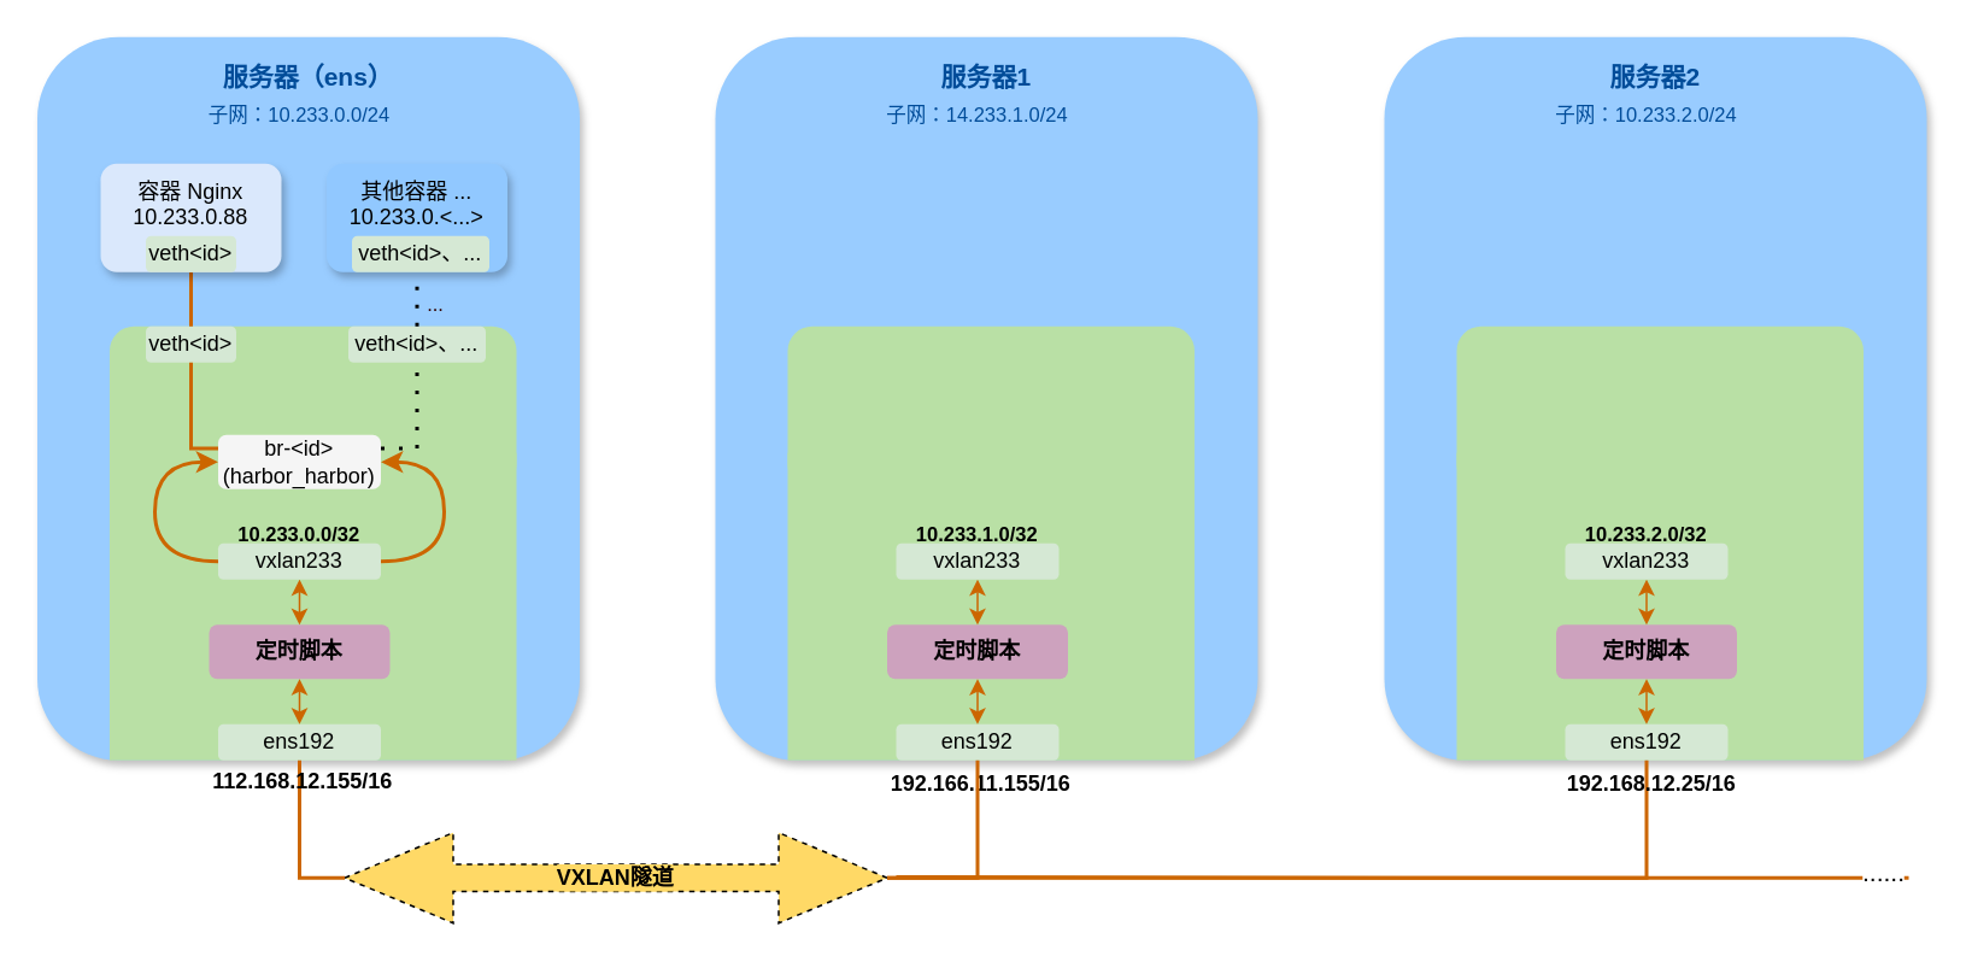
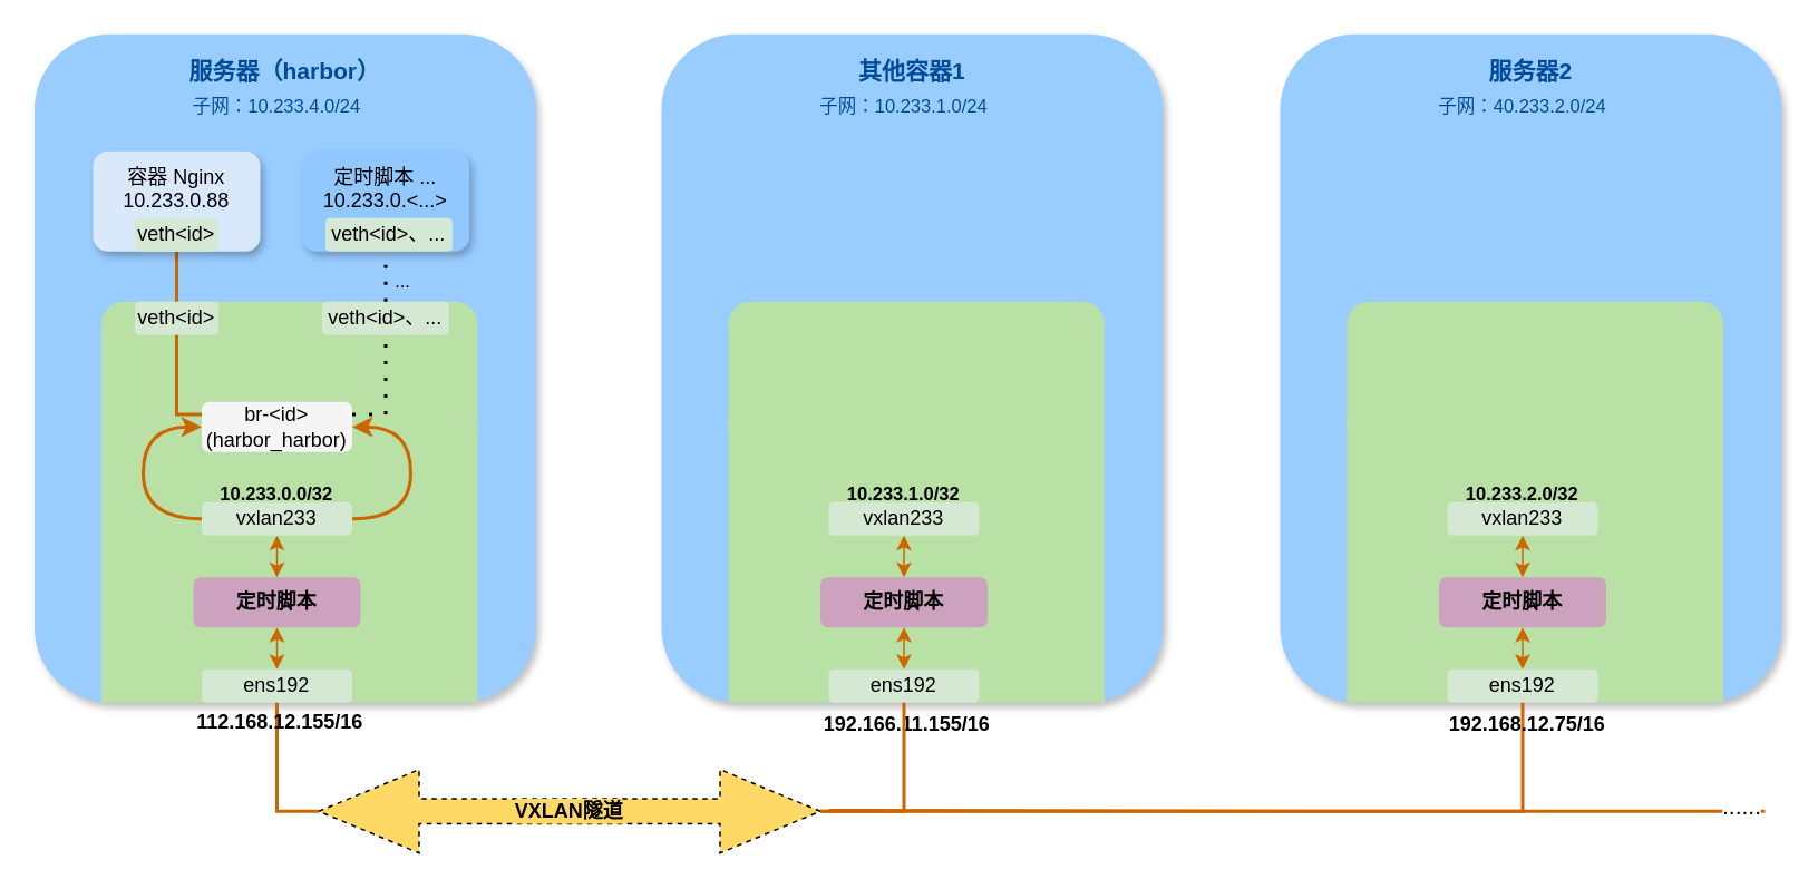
- <mxCell id="30" value="&lt;div style=&quot;font-size: 14px;&quot;&gt;服务器（ens）&lt;/div&gt;&lt;div style=&quot;font-size: 14px;&quot;&gt;&lt;br&gt;&lt;/div&gt;" style="text;html=1;align=center;verticalAlign=middle;whiteSpace=wrap;rounded=0;fontStyle=1;fontColor=#004C99;fontSize=14;" vertex="1" parent="29"><mxGeometry width="140" height="20" as="geometry" /></mxCell>
+ <mxCell id="30" value="&lt;div style=&quot;font-size: 14px;&quot;&gt;服务器（harbor）&lt;/div&gt;&lt;div style=&quot;font-size: 14px;&quot;&gt;&lt;br&gt;&lt;/div&gt;" style="text;html=1;align=center;verticalAlign=middle;whiteSpace=wrap;rounded=0;fontStyle=1;fontColor=#004C99;fontSize=14;" vertex="1" parent="29"><mxGeometry width="140" height="20" as="geometry" /></mxCell>
- <mxCell id="44" value="&lt;div style=&quot;font-size: 14px;&quot;&gt;服务器1&lt;/div&gt;&lt;div style=&quot;font-size: 14px;&quot;&gt;&lt;br&gt;&lt;/div&gt;" style="text;html=1;align=center;verticalAlign=middle;whiteSpace=wrap;rounded=0;fontStyle=1;fontColor=#004C99;fontSize=14;" vertex="1" parent="43"><mxGeometry width="140" height="20" as="geometry" /></mxCell>
+ <mxCell id="44" value="&lt;div style=&quot;font-size: 14px;&quot;&gt;其他容器1&lt;/div&gt;&lt;div style=&quot;font-size: 14px;&quot;&gt;&lt;br&gt;&lt;/div&gt;" style="text;html=1;align=center;verticalAlign=middle;whiteSpace=wrap;rounded=0;fontStyle=1;fontColor=#004C99;fontSize=14;" vertex="1" parent="43"><mxGeometry width="140" height="20" as="geometry" /></mxCell>
- <mxCell id="31" value="子网：10.233.0.0/24" style="text;whiteSpace=wrap;html=1;fontColor=#004C99;fontSize=11;" vertex="1" parent="29"><mxGeometry x="13" y="10" width="140" height="20" as="geometry" /></mxCell>
+ <mxCell id="31" value="子网：10.233.4.0/24" style="text;whiteSpace=wrap;html=1;fontColor=#004C99;fontSize=11;" vertex="1" parent="29"><mxGeometry x="13" y="10" width="140" height="20" as="geometry" /></mxCell>
- <mxCell id="45" value="子网：14.233.1.0/24" style="text;whiteSpace=wrap;html=1;fontColor=#004C99;fontSize=11;" vertex="1" parent="43"><mxGeometry x="13" y="10" width="140" height="20" as="geometry" /></mxCell>
+ <mxCell id="45" value="子网：10.233.1.0/24" style="text;whiteSpace=wrap;html=1;fontColor=#004C99;fontSize=11;" vertex="1" parent="43"><mxGeometry x="13" y="10" width="140" height="20" as="geometry" /></mxCell>
- <mxCell id="58" value="子网：10.233.2.0/24" style="text;whiteSpace=wrap;html=1;fontColor=#004C99;fontSize=11;" vertex="1" parent="56"><mxGeometry x="13" y="10" width="140" height="20" as="geometry" /></mxCell>
+ <mxCell id="58" value="子网：40.233.2.0/24" style="text;whiteSpace=wrap;html=1;fontColor=#004C99;fontSize=11;" vertex="1" parent="56"><mxGeometry x="13" y="10" width="140" height="20" as="geometry" /></mxCell>
- <mxCell id="18" value="&lt;div&gt;其他容器 ...&lt;/div&gt;&lt;div&gt;10.233.0.&amp;lt;...&amp;gt;&lt;br&gt;&lt;/div&gt;&lt;div&gt;&lt;br&gt;&lt;/div&gt;" style="rounded=1;whiteSpace=wrap;html=1;fillColor=#91C8FF;fontColor=#000000;strokeColor=none;fillStyle=auto;glass=0;shadow=1;gradientColor=none;movable=1;resizable=1;rotatable=1;deletable=1;editable=1;locked=0;connectable=1;" vertex="1" parent="17"><mxGeometry width="100" height="60" as="geometry" /></mxCell>
+ <mxCell id="18" value="&lt;div&gt;定时脚本 ...&lt;/div&gt;&lt;div&gt;10.233.0.&amp;lt;...&amp;gt;&lt;br&gt;&lt;/div&gt;&lt;div&gt;&lt;br&gt;&lt;/div&gt;" style="rounded=1;whiteSpace=wrap;html=1;fillColor=#91C8FF;fontColor=#000000;strokeColor=none;fillStyle=auto;glass=0;shadow=1;gradientColor=none;movable=1;resizable=1;rotatable=1;deletable=1;editable=1;locked=0;connectable=1;" vertex="1" parent="17"><mxGeometry width="100" height="60" as="geometry" /></mxCell>
- <mxCell id="66" value="&lt;div align=&quot;right&quot;&gt;192.168.12.25/16&lt;/div&gt;" style="text;html=1;strokeColor=none;fillColor=none;align=center;verticalAlign=middle;whiteSpace=wrap;rounded=0;fontStyle=1" vertex="1" parent="1"><mxGeometry x="883" y="418" width="60" height="30" as="geometry" /></mxCell>
+ <mxCell id="66" value="&lt;div align=&quot;right&quot;&gt;192.168.12.75/16&lt;/div&gt;" style="text;html=1;strokeColor=none;fillColor=none;align=center;verticalAlign=middle;whiteSpace=wrap;rounded=0;fontStyle=1" vertex="1" parent="1"><mxGeometry x="883" y="418" width="60" height="30" as="geometry" /></mxCell>
